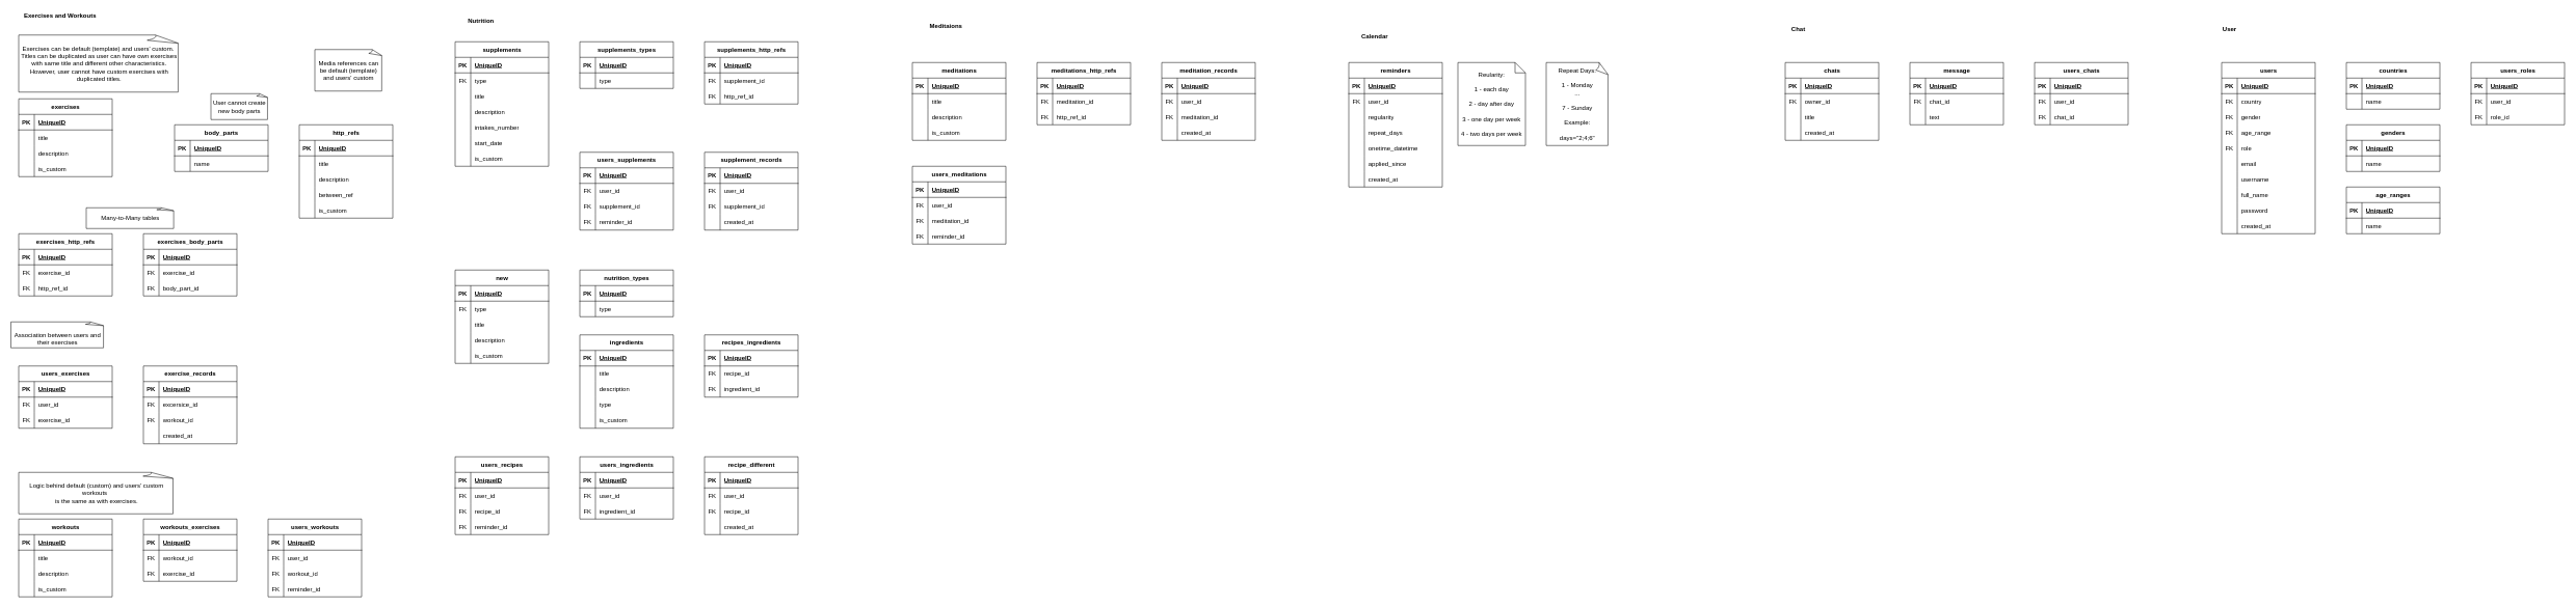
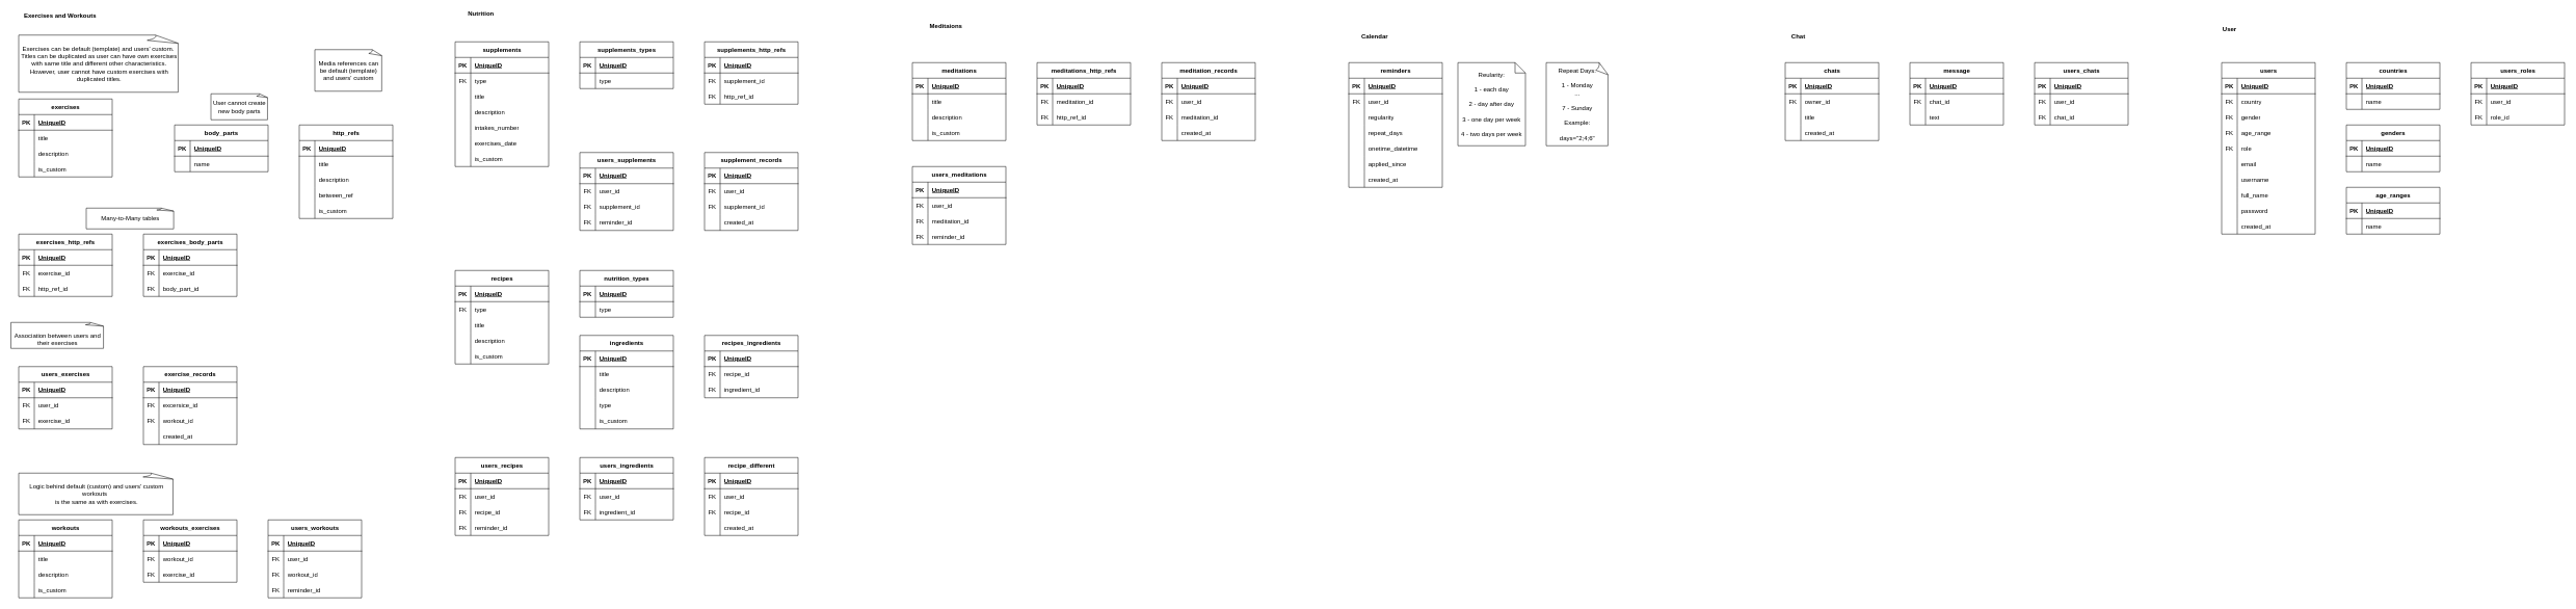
- <mxCell id="159" value="Nutrition" style="text;html=1;strokeColor=none;fillColor=none;align=center;verticalAlign=middle;whiteSpace=wrap;rounded=0;fontStyle=1" parent="1" vertex="1"><mxGeometry x="875" y="30" width="100" height="20" as="geometry" /></mxCell>
+ <mxCell id="159" value="Nutrition" style="text;html=1;strokeColor=none;fillColor=none;align=center;verticalAlign=middle;whiteSpace=wrap;rounded=0;fontStyle=1" parent="1" vertex="1"><mxGeometry x="875" y="15" width="100" height="20" as="geometry" /></mxCell>
- <mxCell id="350" value="Chat" style="text;html=1;align=center;verticalAlign=middle;resizable=0;points=[];autosize=1;strokeColor=none;fillColor=none;fontStyle=1" vertex="1" parent="1"><mxGeometry x="3435" y="40" width="50" height="30" as="geometry" /></mxCell>
+ <mxCell id="350" value="Chat" style="text;html=1;align=center;verticalAlign=middle;resizable=0;points=[];autosize=1;strokeColor=none;fillColor=none;fontStyle=1" vertex="1" parent="1"><mxGeometry x="3435" y="55" width="50" height="30" as="geometry" /></mxCell>
- <mxCell id="113" value="start_date" style="shape=partialRectangle;connectable=0;fillColor=none;top=0;left=0;bottom=0;right=0;align=left;spacingLeft=6;overflow=hidden;whiteSpace=wrap;html=1;" parent="111" vertex="1"><mxGeometry x="30" width="150" height="30" as="geometry"><mxRectangle width="150" height="30" as="alternateBounds" /></mxGeometry></mxCell>
+ <mxCell id="113" value="exercises_date" style="shape=partialRectangle;connectable=0;fillColor=none;top=0;left=0;bottom=0;right=0;align=left;spacingLeft=6;overflow=hidden;whiteSpace=wrap;html=1;" parent="111" vertex="1"><mxGeometry x="30" width="150" height="30" as="geometry"><mxRectangle width="150" height="30" as="alternateBounds" /></mxGeometry></mxCell>
- <mxCell id="117" value="new" style="shape=table;startSize=30;container=1;collapsible=1;childLayout=tableLayout;fixedRows=1;rowLines=0;fontStyle=1;align=center;resizeLast=1;html=1;" parent="1" vertex="1"><mxGeometry x="875" y="520" width="180" height="180" as="geometry" /></mxCell>
+ <mxCell id="117" value="recipes" style="shape=table;startSize=30;container=1;collapsible=1;childLayout=tableLayout;fixedRows=1;rowLines=0;fontStyle=1;align=center;resizeLast=1;html=1;" parent="1" vertex="1"><mxGeometry x="875" y="520" width="180" height="180" as="geometry" /></mxCell>
